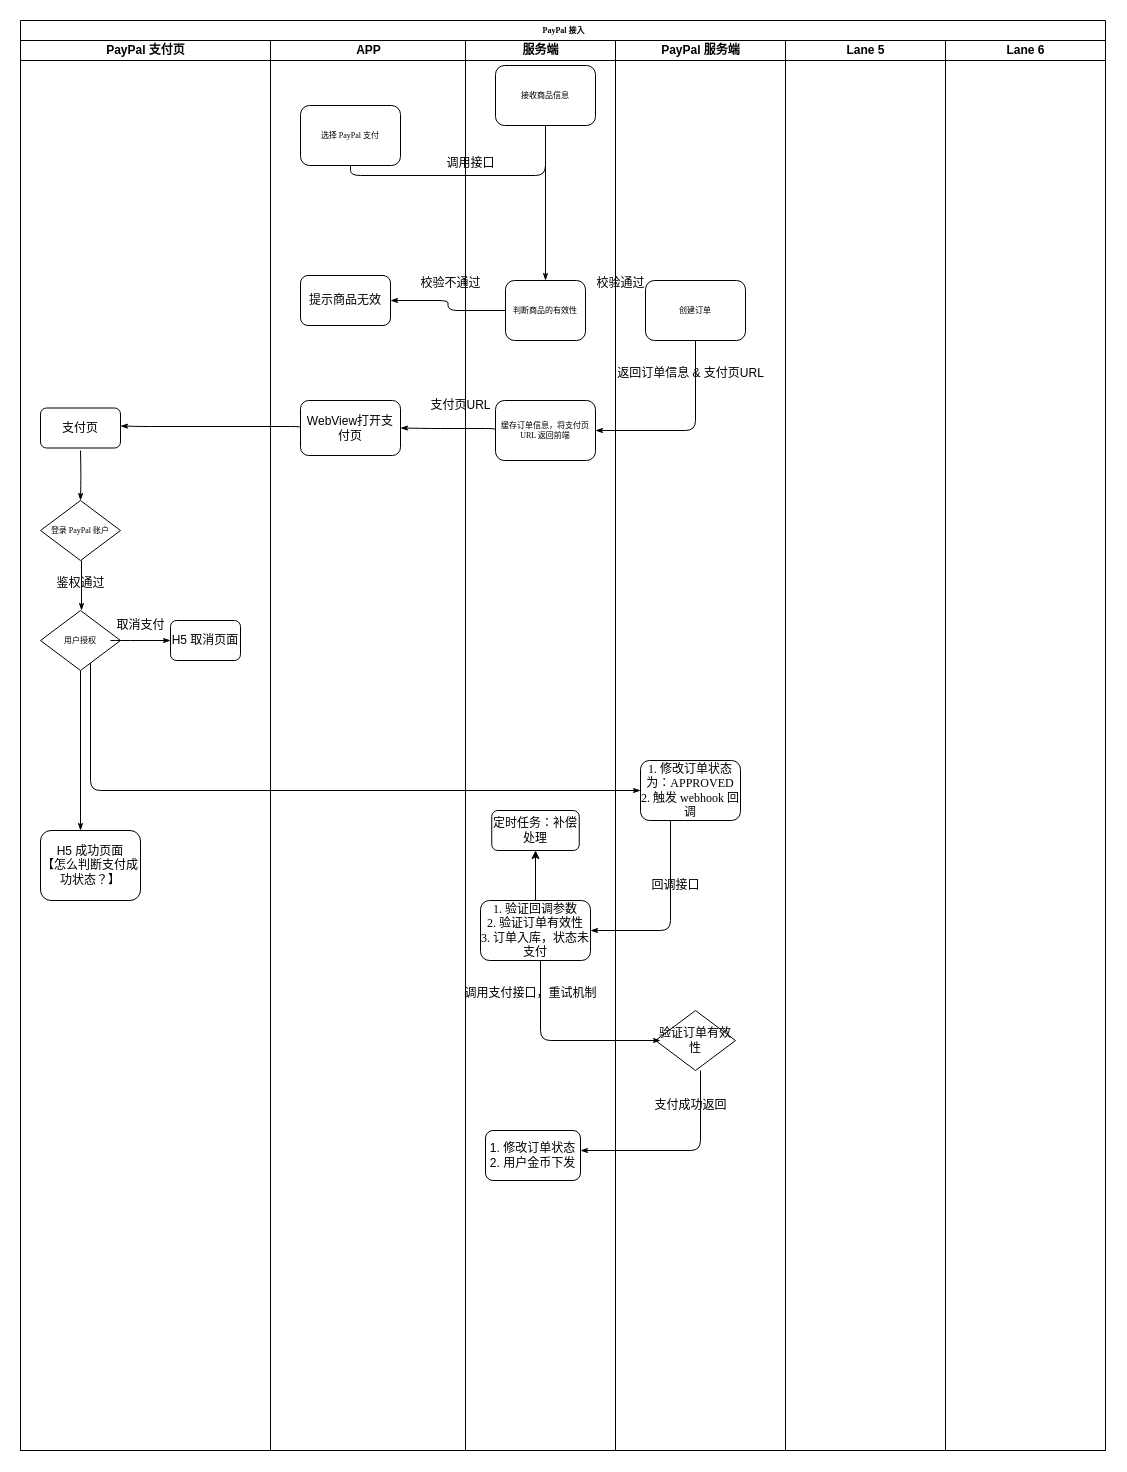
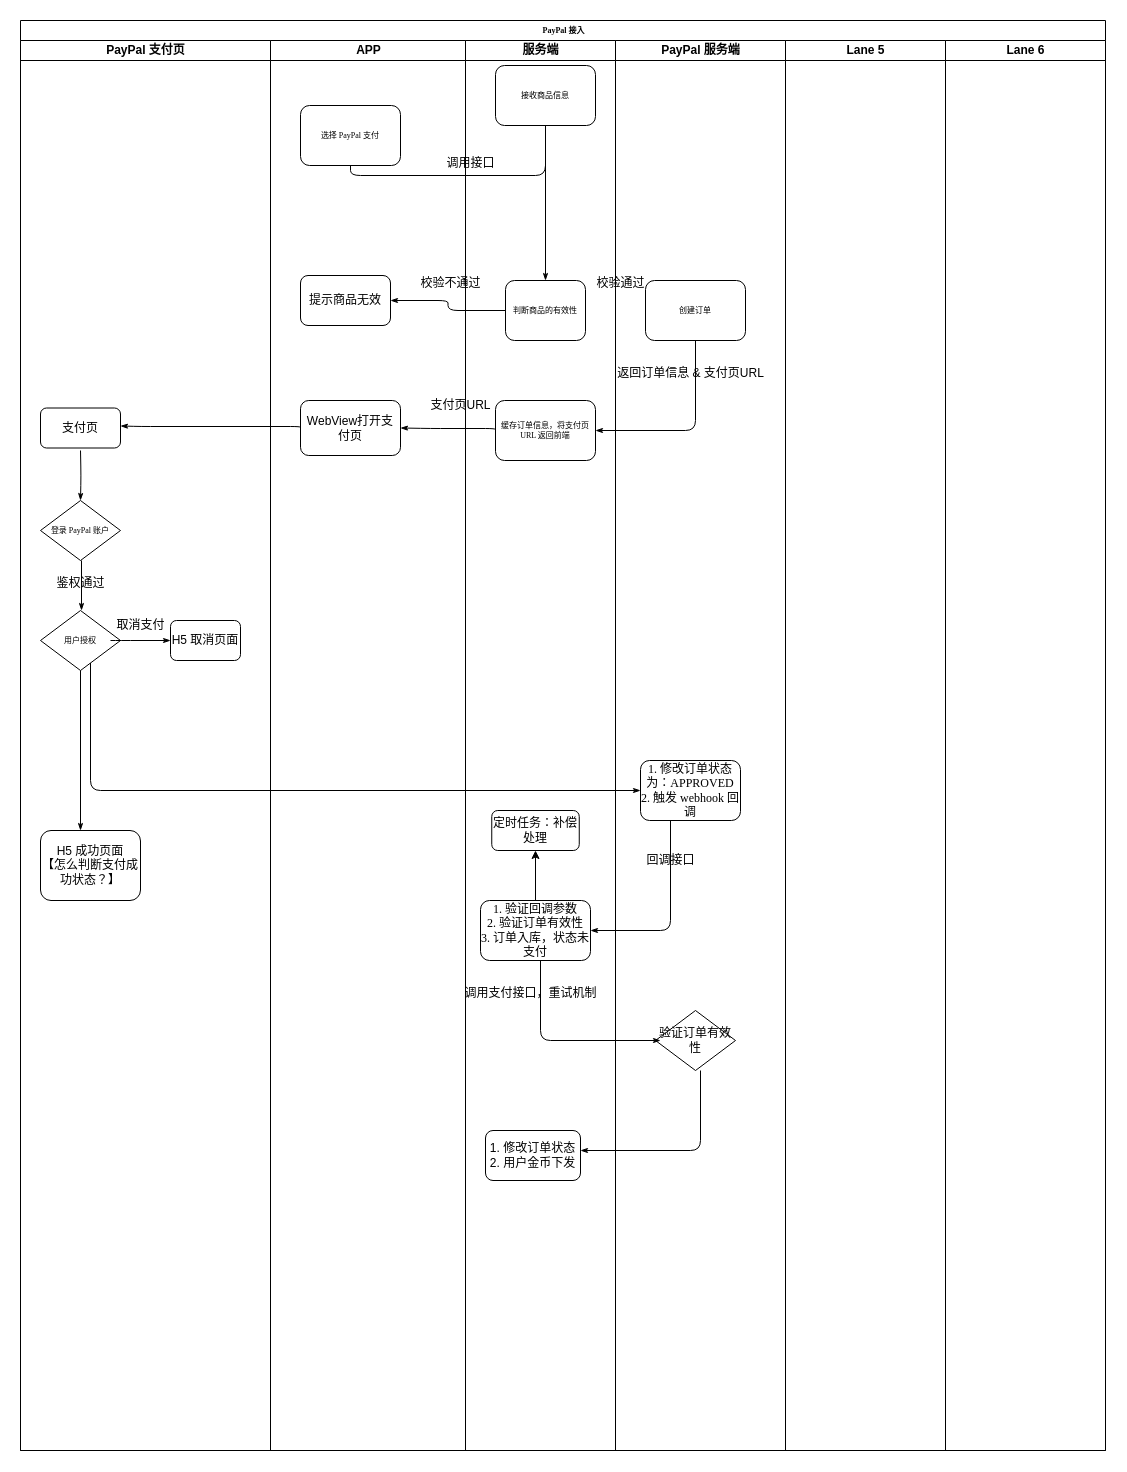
- <mxCell id="35" value="回调接口" style="text;html=1;align=center;verticalAlign=middle;resizable=0;points=[];autosize=1;strokeColor=none;fillColor=none;" vertex="1" parent="31"><mxGeometry x="25" y="830" width="70" height="30" as="geometry" /></mxCell>
+ <mxCell id="35" value="回调接口" style="text;html=1;align=center;verticalAlign=middle;resizable=0;points=[];autosize=1;strokeColor=none;fillColor=none;" vertex="1" parent="31"><mxGeometry x="20" y="805" width="70" height="30" as="geometry" /></mxCell>
- <mxCell id="37" value="支付成功返回" style="text;html=1;align=center;verticalAlign=middle;resizable=0;points=[];autosize=1;strokeColor=none;fillColor=none;" vertex="1" parent="31"><mxGeometry x="25" y="1050" width="100" height="30" as="geometry" /></mxCell>
